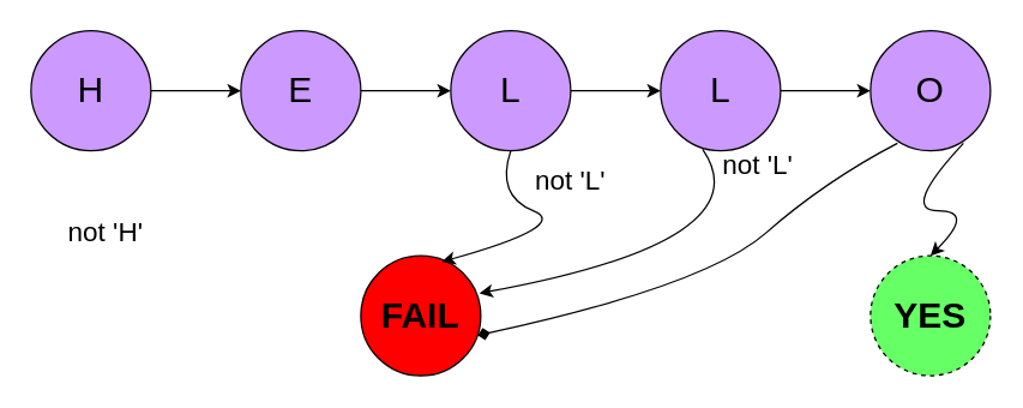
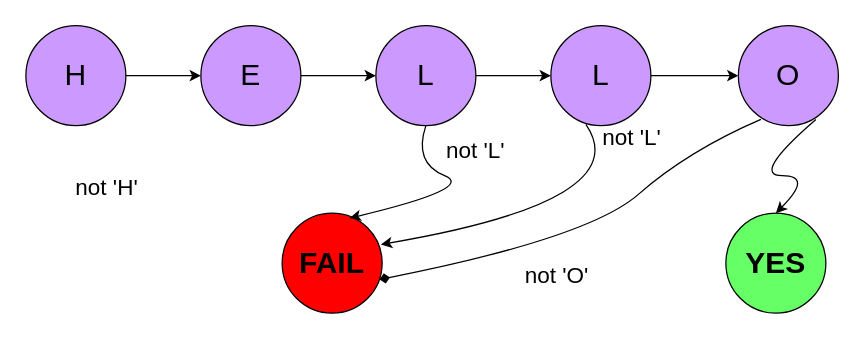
- <mxCell id="9" value="&lt;span style=&quot;font-size: 24px&quot;&gt;O&lt;/span&gt;" style="ellipse;whiteSpace=wrap;html=1;aspect=fixed;fillColor=#CC99FF;" vertex="1" parent="1"><mxGeometry x="580" y="20" width="80" height="80" as="geometry" /></mxCell>
+ <mxCell id="9" value="&lt;span style=&quot;font-size: 24px&quot;&gt;O&lt;/span&gt;" style="ellipse;whiteSpace=wrap;html=1;aspect=fixed;fillColor=#CC99FF;" vertex="1" parent="1"><mxGeometry x="590" y="20" width="80" height="80" as="geometry" /></mxCell>
- <mxCell id="17" value="&lt;font style=&quot;font-size: 18px&quot;&gt;not 'H'&lt;/font&gt;" style="text;html=1;strokeColor=none;fillColor=none;align=center;verticalAlign=middle;whiteSpace=wrap;rounded=0;" vertex="1" parent="1"><mxGeometry x="35" y="145" width="70" height="20" as="geometry" /></mxCell>
+ <mxCell id="17" value="&lt;font style=&quot;font-size: 18px&quot;&gt;not 'H'&lt;/font&gt;" style="text;html=1;strokeColor=none;fillColor=none;align=center;verticalAlign=middle;whiteSpace=wrap;rounded=0;" vertex="1" parent="1"><mxGeometry x="50" y="140" width="70" height="20" as="geometry" /></mxCell>
- <mxCell id="11" value="&lt;span style=&quot;font-size: 24px&quot;&gt;&lt;b&gt;FAIL&lt;/b&gt;&lt;/span&gt;" style="ellipse;whiteSpace=wrap;html=1;aspect=fixed;fillColor=#FF0000;" vertex="1" parent="1"><mxGeometry x="240" y="170" width="80" height="80" as="geometry" /></mxCell>
+ <mxCell id="11" value="&lt;span style=&quot;font-size: 24px&quot;&gt;&lt;b&gt;FAIL&lt;/b&gt;&lt;/span&gt;" style="ellipse;whiteSpace=wrap;html=1;aspect=fixed;fillColor=#FF0000;" vertex="1" parent="1"><mxGeometry x="225" y="170" width="80" height="80" as="geometry" /></mxCell>
- <mxCell id="10" value="&lt;font style=&quot;font-size: 24px&quot;&gt;&lt;b&gt;YES&lt;/b&gt;&lt;/font&gt;" style="ellipse;whiteSpace=wrap;html=1;aspect=fixed;fillColor=#66FF66;dashed=1;" vertex="1" parent="1"><mxGeometry x="580" y="170" width="80" height="80" as="geometry" /></mxCell>
+ <mxCell id="10" value="&lt;font style=&quot;font-size: 24px&quot;&gt;&lt;b&gt;YES&lt;/b&gt;&lt;/font&gt;" style="ellipse;whiteSpace=wrap;html=1;aspect=fixed;fillColor=#66FF66;" vertex="1" parent="1"><mxGeometry x="580" y="170" width="80" height="80" as="geometry" /></mxCell>
+ <mxCell id="20" value="&lt;font style=&quot;font-size: 18px&quot;&gt;not 'O'&lt;/font&gt;" style="text;html=1;strokeColor=none;fillColor=none;align=center;verticalAlign=middle;whiteSpace=wrap;rounded=0;" vertex="1" parent="1"><mxGeometry x="410" y="210" width="70" height="20" as="geometry" /></mxCell>
